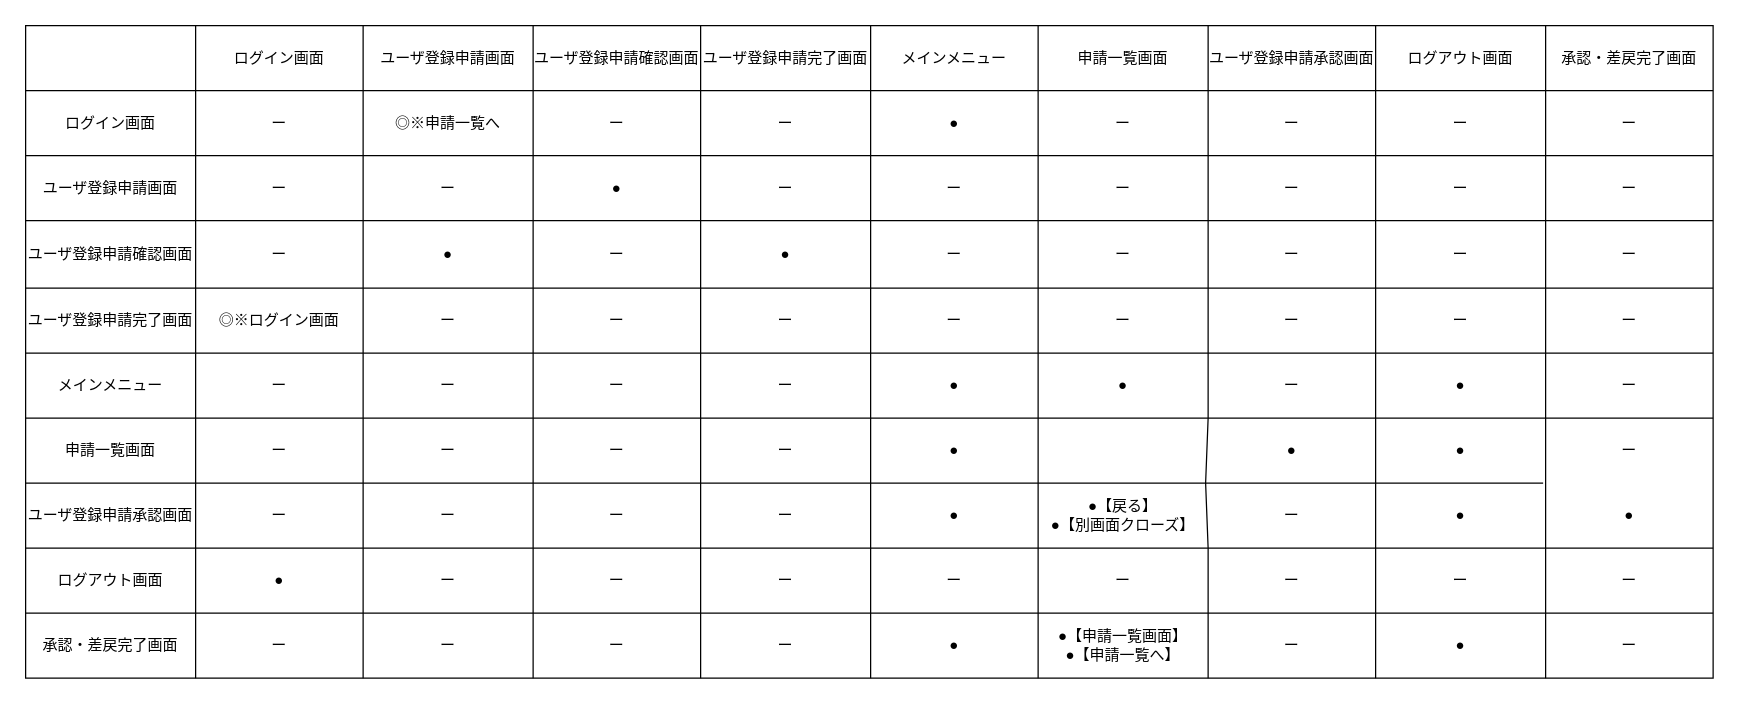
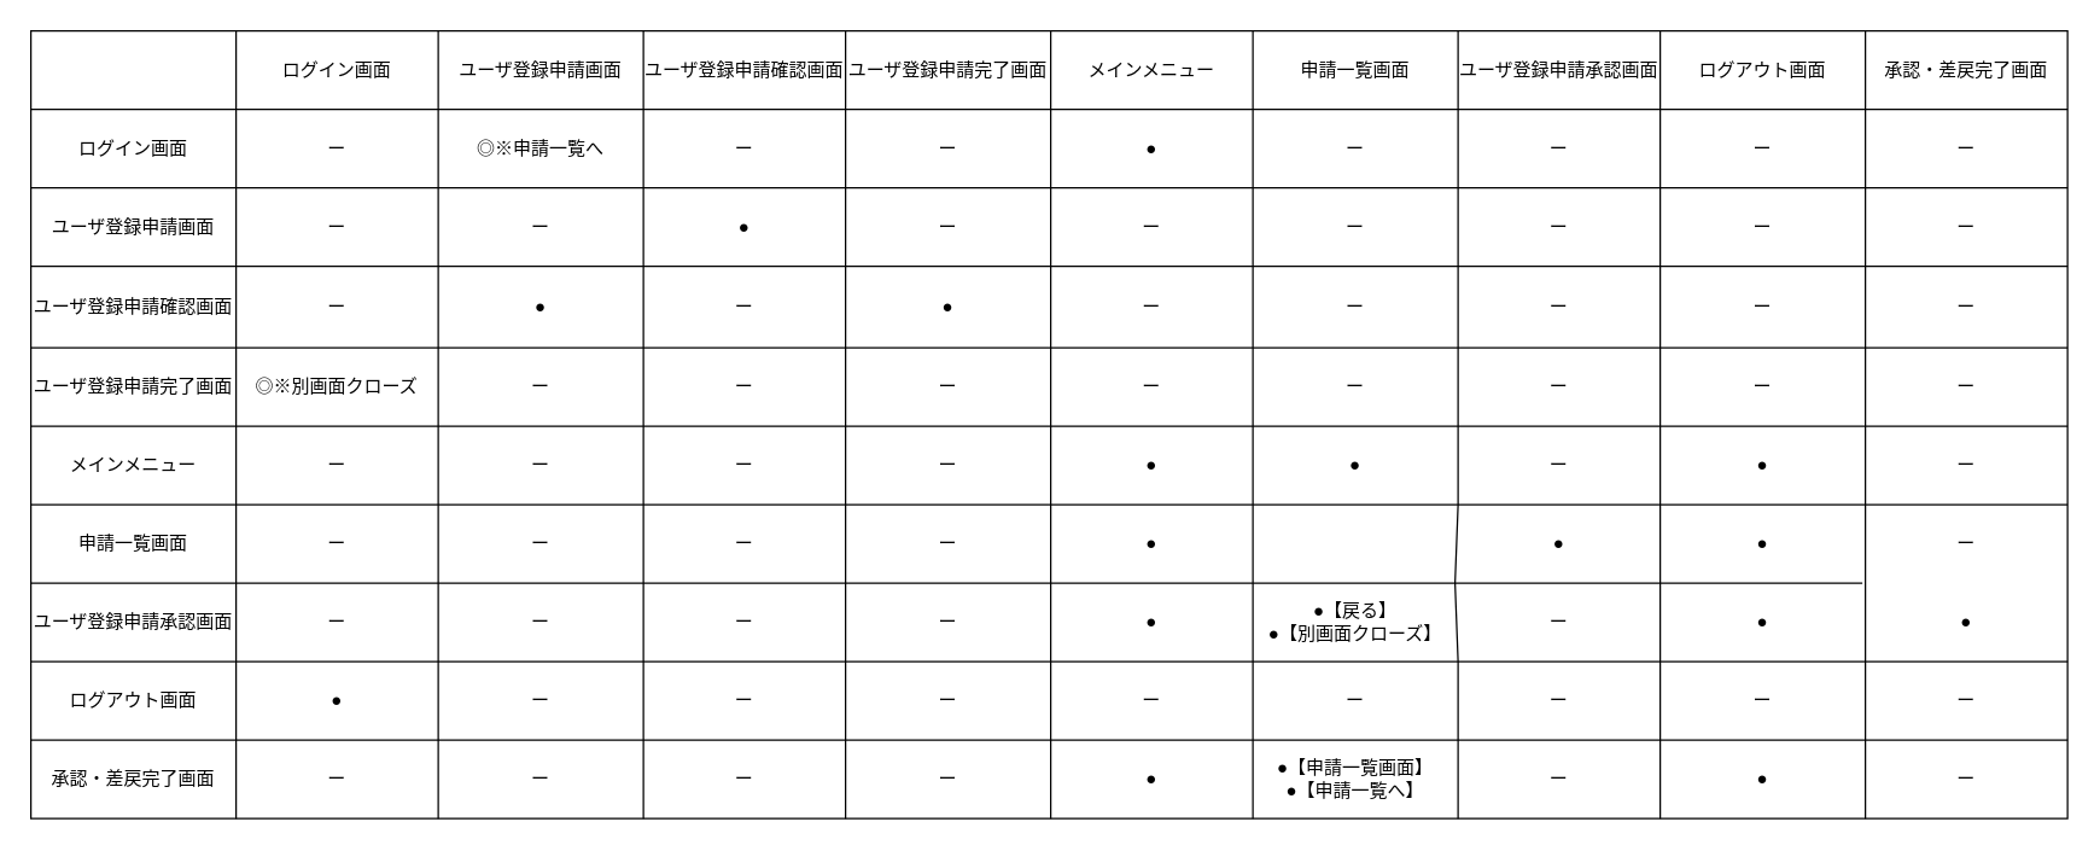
- <mxCell id="49" value="◎※ログイン画面" style="shape=partialRectangle;html=1;whiteSpace=wrap;connectable=0;overflow=hidden;fillColor=none;top=0;left=0;bottom=0;right=0;pointerEvents=1;" vertex="1" parent="47"><mxGeometry x="136" width="134" height="52" as="geometry"><mxRectangle width="134" height="52" as="alternateBounds" /></mxGeometry></mxCell>
+ <mxCell id="49" value="◎※別画面クローズ" style="shape=partialRectangle;html=1;whiteSpace=wrap;connectable=0;overflow=hidden;fillColor=none;top=0;left=0;bottom=0;right=0;pointerEvents=1;" vertex="1" parent="47"><mxGeometry x="136" width="134" height="52" as="geometry"><mxRectangle width="134" height="52" as="alternateBounds" /></mxGeometry></mxCell>
